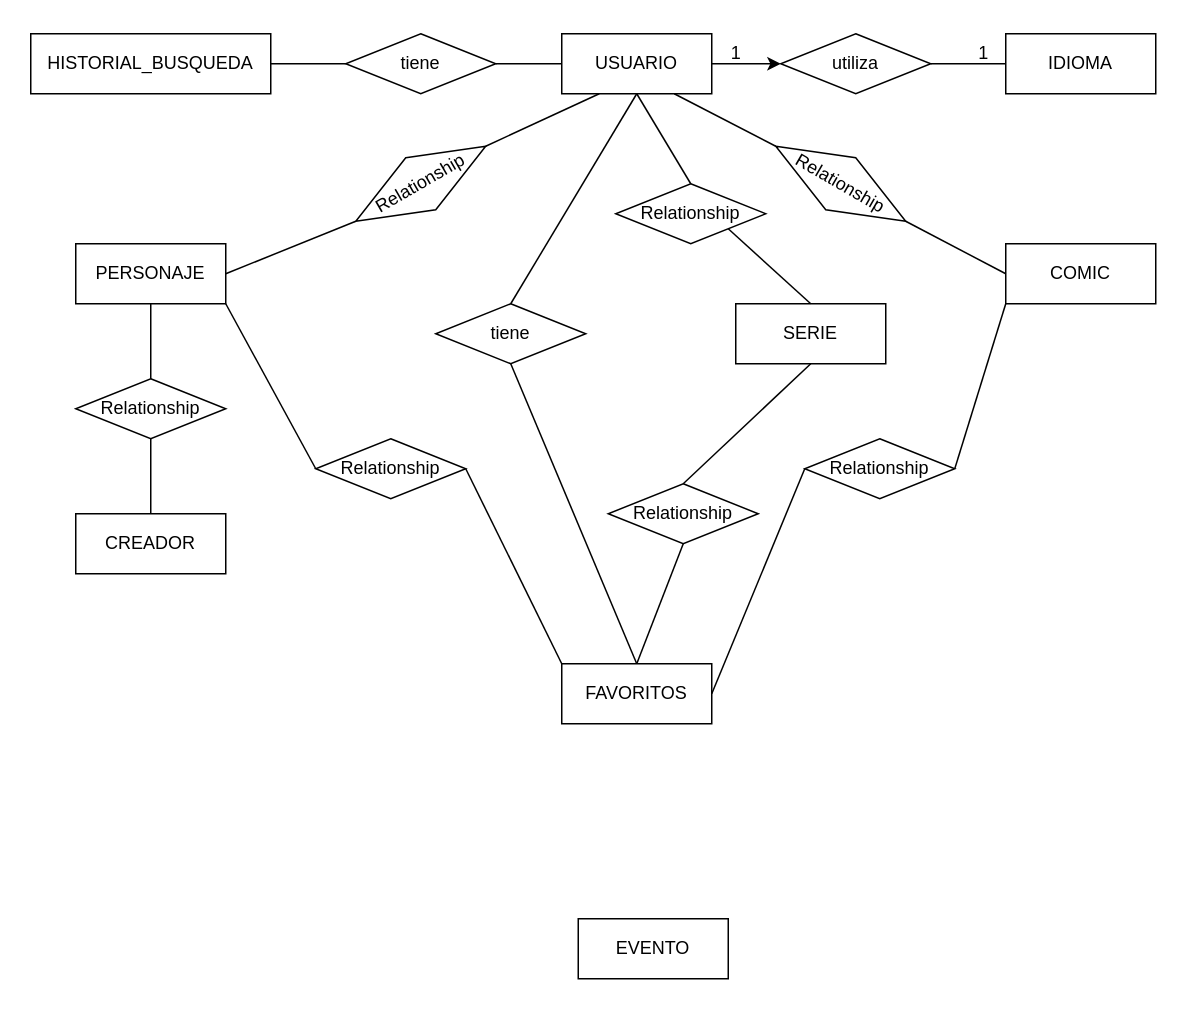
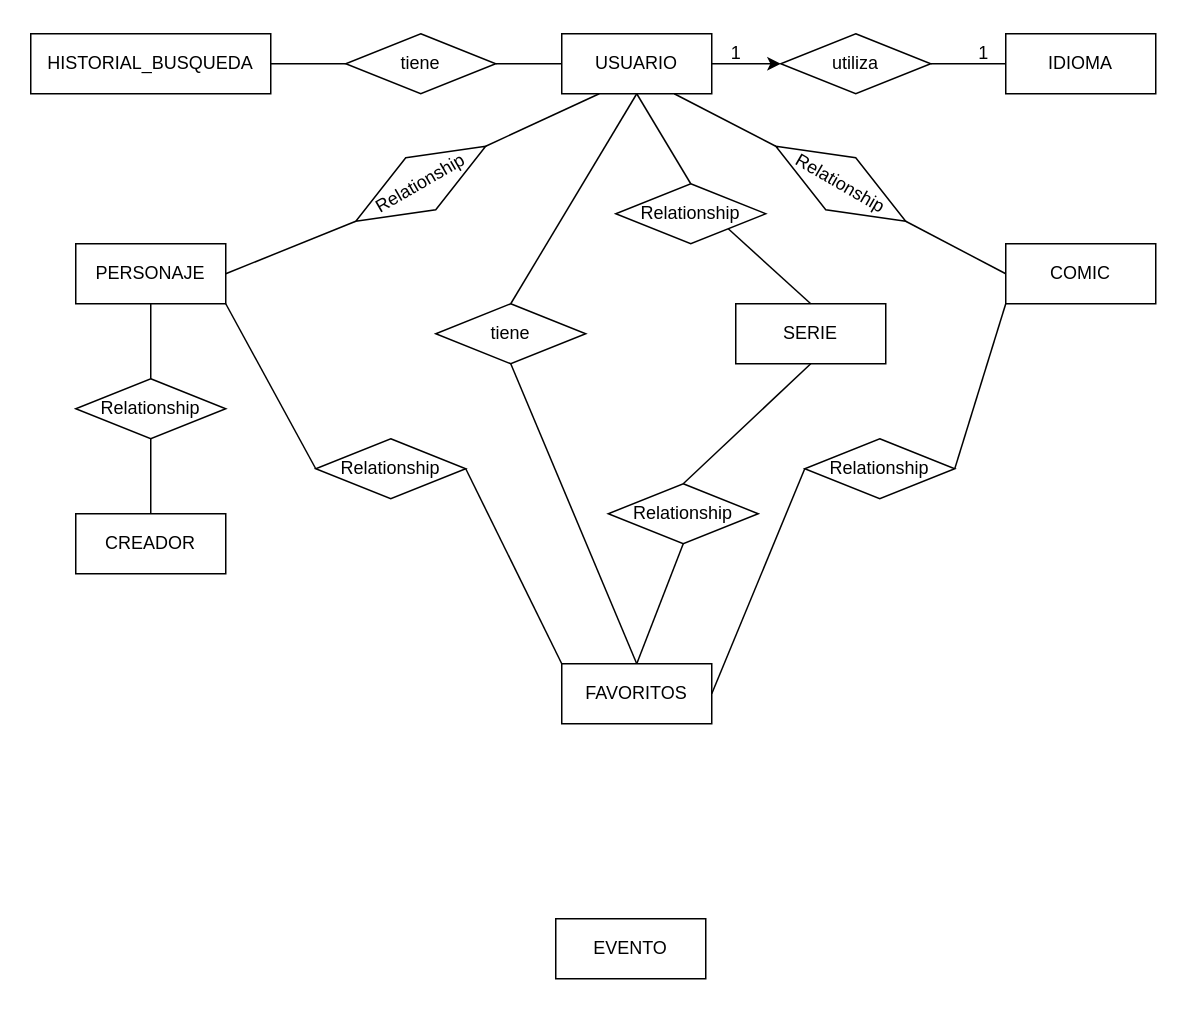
- <mxCell id="2" value="EVENTO" style="whiteSpace=wrap;html=1;align=center;" parent="1" vertex="1"><mxGeometry x="385" y="612" width="100" height="40" as="geometry" /></mxCell>
+ <mxCell id="2" value="EVENTO" style="whiteSpace=wrap;html=1;align=center;" parent="1" vertex="1"><mxGeometry x="370" y="612" width="100" height="40" as="geometry" /></mxCell>
